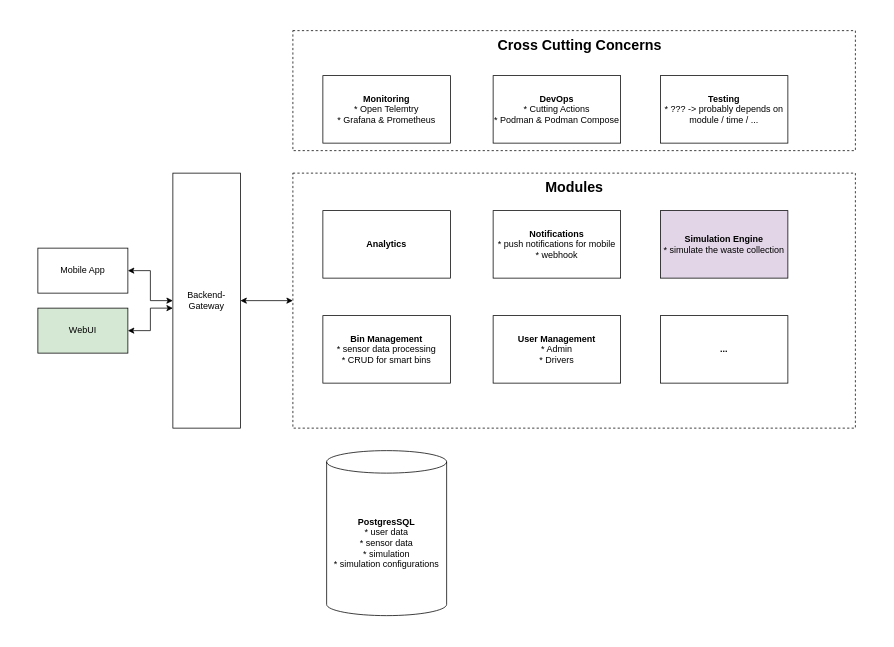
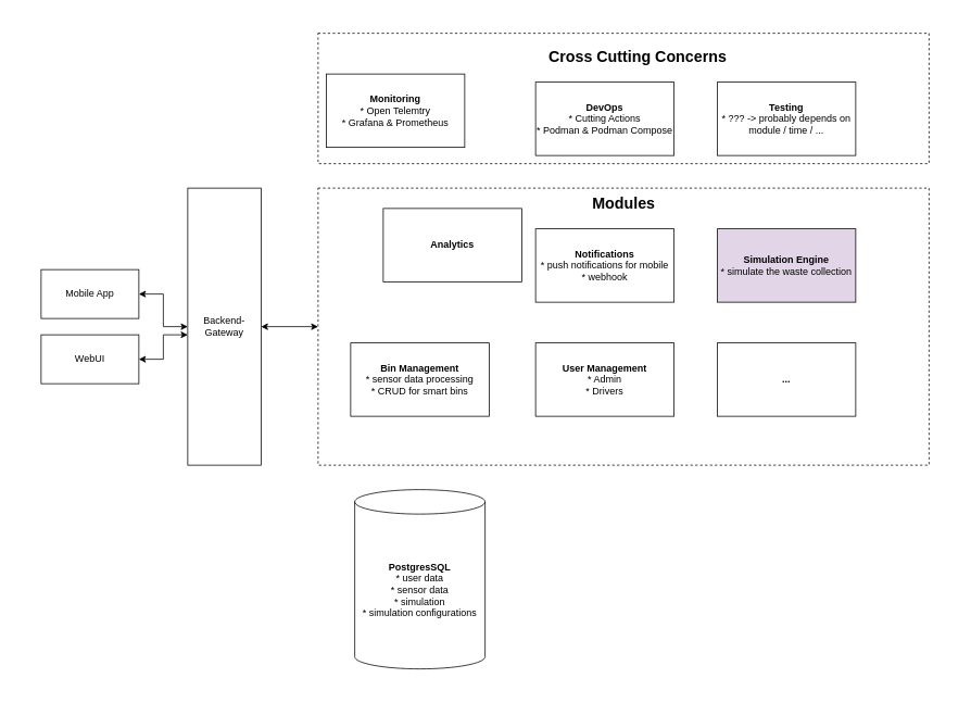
- <mxCell id="19" value="Cross Cutting Concerns" style="text;html=1;align=center;verticalAlign=middle;resizable=0;points=[];autosize=1;strokeColor=none;fillColor=none;fontStyle=1;strokeWidth=2;fontSize=19;" vertex="1" parent="1"><mxGeometry x="657" y="40" width="230" height="40" as="geometry" /></mxCell>
+ <mxCell id="19" value="Cross Cutting Concerns" style="text;html=1;align=center;verticalAlign=middle;resizable=0;points=[];autosize=1;strokeColor=none;fillColor=none;fontStyle=1;strokeWidth=2;fontSize=19;" vertex="1" parent="1"><mxGeometry x="667" y="50" width="230" height="40" as="geometry" /></mxCell>
- <mxCell id="20" value="&lt;b&gt;Monitoring&lt;/b&gt;&lt;div&gt;* Open Telemtry&lt;/div&gt;&lt;div&gt;* Grafana &amp;amp; Prometheus&lt;/div&gt;" style="rounded=0;whiteSpace=wrap;html=1;" vertex="1" parent="1"><mxGeometry x="430" y="100" width="170" height="90" as="geometry" /></mxCell>
+ <mxCell id="20" value="&lt;b&gt;Monitoring&lt;/b&gt;&lt;div&gt;* Open Telemtry&lt;/div&gt;&lt;div&gt;* Grafana &amp;amp; Prometheus&lt;/div&gt;" style="rounded=0;whiteSpace=wrap;html=1;" vertex="1" parent="1"><mxGeometry x="400" y="90" width="170" height="90" as="geometry" /></mxCell>
- <mxCell id="8" value="&lt;b&gt;Analytics&lt;/b&gt;" style="rounded=0;whiteSpace=wrap;html=1;" vertex="1" parent="1"><mxGeometry x="430" y="280" width="170" height="90" as="geometry" /></mxCell>
+ <mxCell id="8" value="&lt;b&gt;Analytics&lt;/b&gt;" style="rounded=0;whiteSpace=wrap;html=1;" vertex="1" parent="1"><mxGeometry x="470" y="255" width="170" height="90" as="geometry" /></mxCell>
- <mxCell id="4" value="WebUI" style="rounded=0;whiteSpace=wrap;html=1;fillColor=#d5e8d4;" vertex="1" parent="1"><mxGeometry x="50" y="410" width="120" height="60" as="geometry" /></mxCell>
+ <mxCell id="4" value="WebUI" style="rounded=0;whiteSpace=wrap;html=1;" vertex="1" parent="1"><mxGeometry x="50" y="410" width="120" height="60" as="geometry" /></mxCell>
